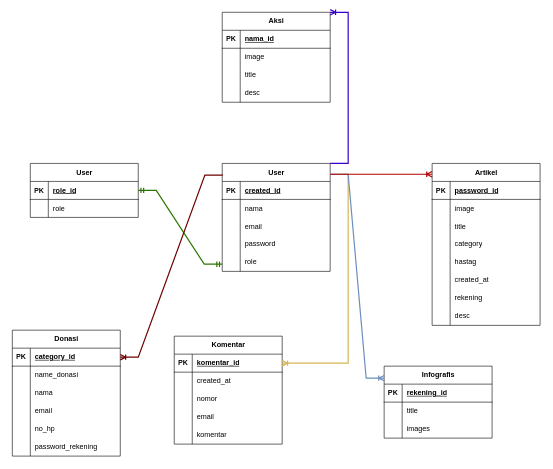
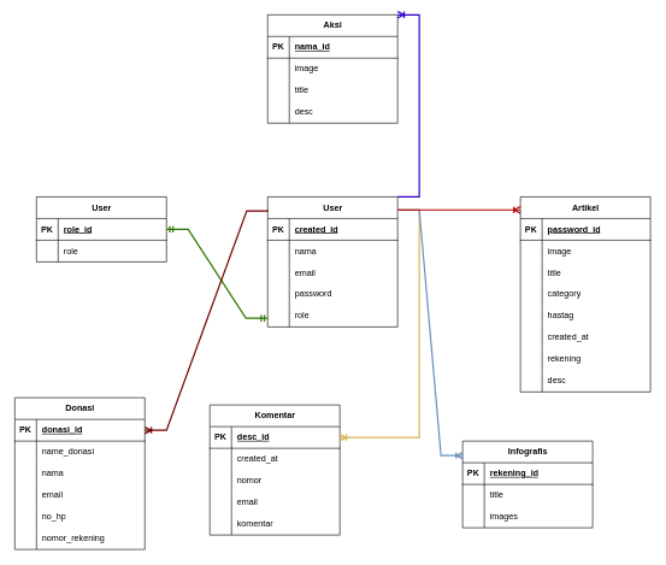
- <mxCell id="60" value="category_id" style="shape=partialRectangle;connectable=0;fillColor=none;top=0;left=0;bottom=0;right=0;align=left;spacingLeft=6;fontStyle=5;overflow=hidden;whiteSpace=wrap;html=1;" parent="58" vertex="1"><mxGeometry x="30" width="150" height="30" as="geometry"><mxRectangle width="150" height="30" as="alternateBounds" /></mxGeometry></mxCell>
+ <mxCell id="60" value="donasi_id" style="shape=partialRectangle;connectable=0;fillColor=none;top=0;left=0;bottom=0;right=0;align=left;spacingLeft=6;fontStyle=5;overflow=hidden;whiteSpace=wrap;html=1;" parent="58" vertex="1"><mxGeometry x="30" width="150" height="30" as="geometry"><mxRectangle width="150" height="30" as="alternateBounds" /></mxGeometry></mxCell>
- <mxCell id="79" value="komentar_id" style="shape=partialRectangle;connectable=0;fillColor=none;top=0;left=0;bottom=0;right=0;align=left;spacingLeft=6;fontStyle=5;overflow=hidden;whiteSpace=wrap;html=1;" parent="77" vertex="1"><mxGeometry x="30" width="150" height="30" as="geometry"><mxRectangle width="150" height="30" as="alternateBounds" /></mxGeometry></mxCell>
+ <mxCell id="79" value="desc_id" style="shape=partialRectangle;connectable=0;fillColor=none;top=0;left=0;bottom=0;right=0;align=left;spacingLeft=6;fontStyle=5;overflow=hidden;whiteSpace=wrap;html=1;" parent="77" vertex="1"><mxGeometry x="30" width="150" height="30" as="geometry"><mxRectangle width="150" height="30" as="alternateBounds" /></mxGeometry></mxCell>
- <mxCell id="75" value="password_rekening" style="shape=partialRectangle;connectable=0;fillColor=none;top=0;left=0;bottom=0;right=0;align=left;spacingLeft=6;overflow=hidden;whiteSpace=wrap;html=1;" vertex="1" parent="73"><mxGeometry x="30" width="150" height="30" as="geometry"><mxRectangle width="150" height="30" as="alternateBounds" /></mxGeometry></mxCell>
+ <mxCell id="75" value="nomor_rekening" style="shape=partialRectangle;connectable=0;fillColor=none;top=0;left=0;bottom=0;right=0;align=left;spacingLeft=6;overflow=hidden;whiteSpace=wrap;html=1;" vertex="1" parent="73"><mxGeometry x="30" width="150" height="30" as="geometry"><mxRectangle width="150" height="30" as="alternateBounds" /></mxGeometry></mxCell>
